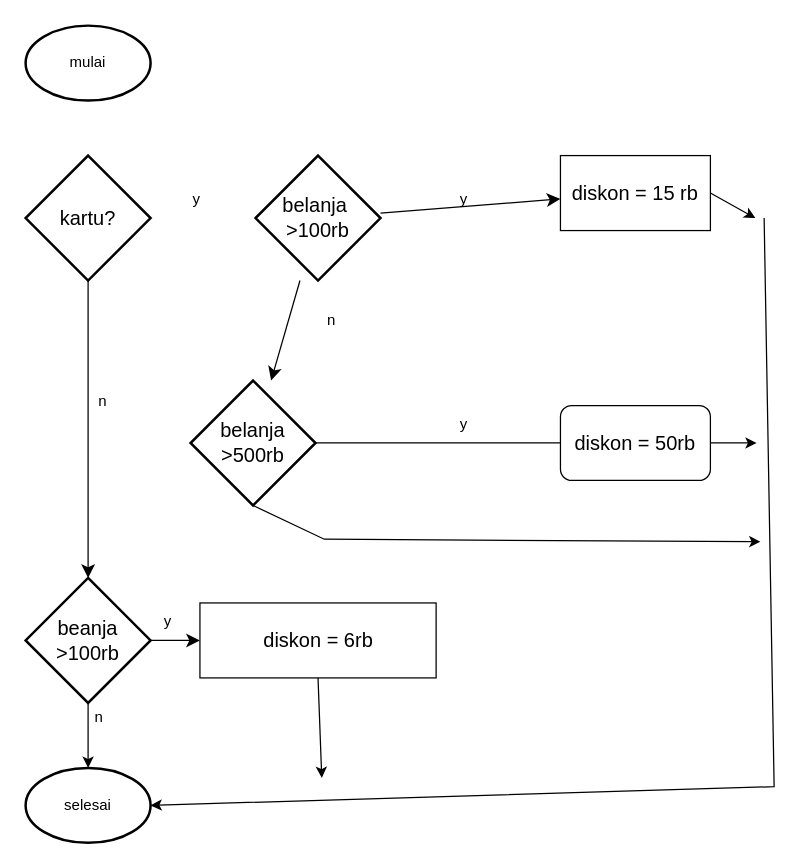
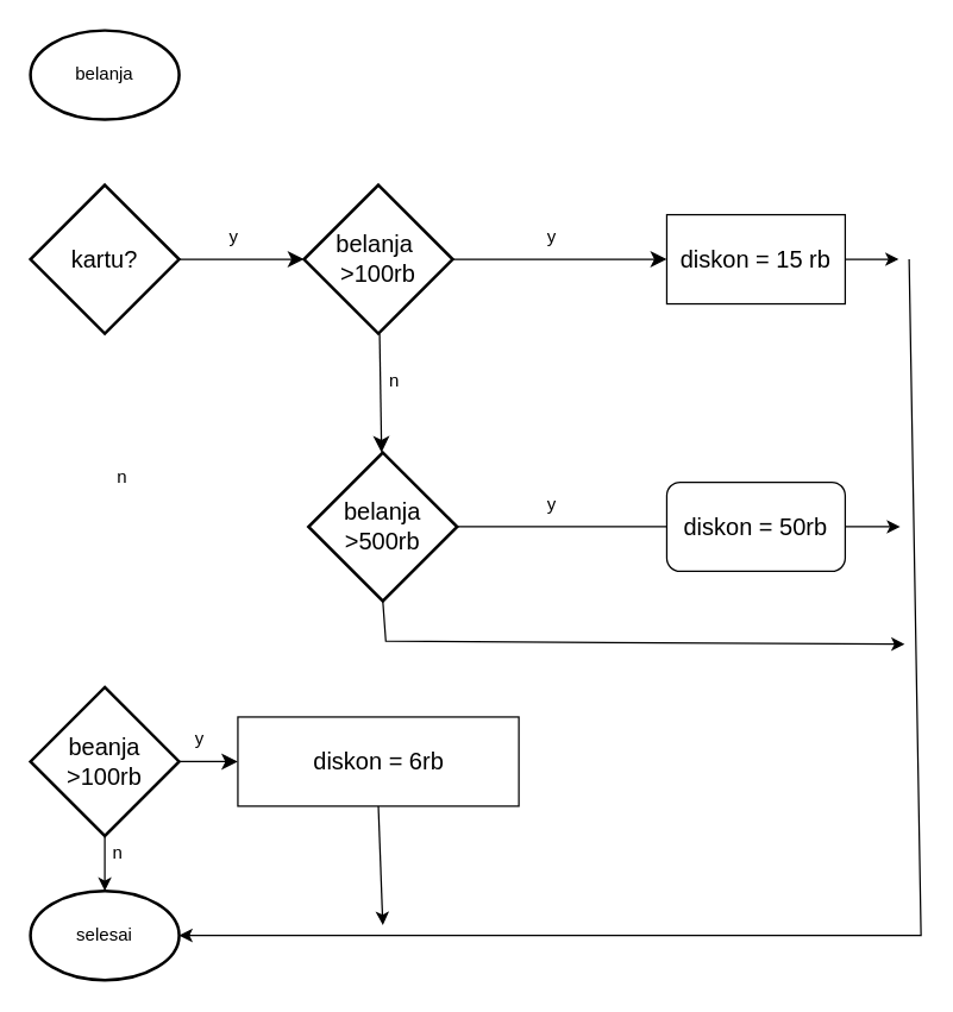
- <mxCell id="16" value="mulai" style="strokeWidth=2;html=1;shape=mxgraph.flowchart.start_1;whiteSpace=wrap;" vertex="1" parent="1"><mxGeometry x="20" y="20" width="100" height="60" as="geometry" /></mxCell>
+ <mxCell id="16" value="belanja" style="strokeWidth=2;html=1;shape=mxgraph.flowchart.start_1;whiteSpace=wrap;" vertex="1" parent="1"><mxGeometry x="20" y="20" width="100" height="60" as="geometry" /></mxCell>
- <mxCell id="4" value="diskon = 15 rb" style="whiteSpace=wrap;html=1;fontSize=16;" parent="1" vertex="1"><mxGeometry x="448" y="124" width="120" height="60" as="geometry" /></mxCell>
+ <mxCell id="4" value="diskon = 15 rb" style="whiteSpace=wrap;html=1;fontSize=16;" parent="1" vertex="1"><mxGeometry x="448" y="144" width="120" height="60" as="geometry" /></mxCell>
+ <mxCell id="15" style="edgeStyle=none;curved=1;rounded=0;orthogonalLoop=1;jettySize=auto;html=1;fontSize=12;startSize=8;endSize=8;" parent="1" source="11" target="9" edge="1"><mxGeometry relative="1" as="geometry" /></mxCell>
- <mxCell id="10" style="edgeStyle=none;curved=1;rounded=0;orthogonalLoop=1;jettySize=auto;html=1;fontSize=12;startSize=8;endSize=8;" parent="1" source="11" target="14" edge="1"><mxGeometry relative="1" as="geometry" /></mxCell>
- <mxCell id="6" value="belanja&lt;br&gt;&amp;gt;500rb" style="strokeWidth=2;html=1;shape=mxgraph.flowchart.decision;whiteSpace=wrap;fontSize=16;" parent="1" vertex="1"><mxGeometry x="152" y="304" width="100" height="100" as="geometry" /></mxCell>
+ <mxCell id="6" value="belanja&lt;br&gt;&amp;gt;500rb" style="strokeWidth=2;html=1;shape=mxgraph.flowchart.decision;whiteSpace=wrap;fontSize=16;" parent="1" vertex="1"><mxGeometry x="207" y="304" width="100" height="100" as="geometry" /></mxCell>
- <mxCell id="17" value="selesai" style="strokeWidth=2;html=1;shape=mxgraph.flowchart.start_1;whiteSpace=wrap;" vertex="1" parent="1"><mxGeometry x="20" y="614" width="100" height="60" as="geometry" /></mxCell>
+ <mxCell id="17" value="selesai" style="strokeWidth=2;html=1;shape=mxgraph.flowchart.start_1;whiteSpace=wrap;" vertex="1" parent="1"><mxGeometry x="20" y="599" width="100" height="60" as="geometry" /></mxCell>
